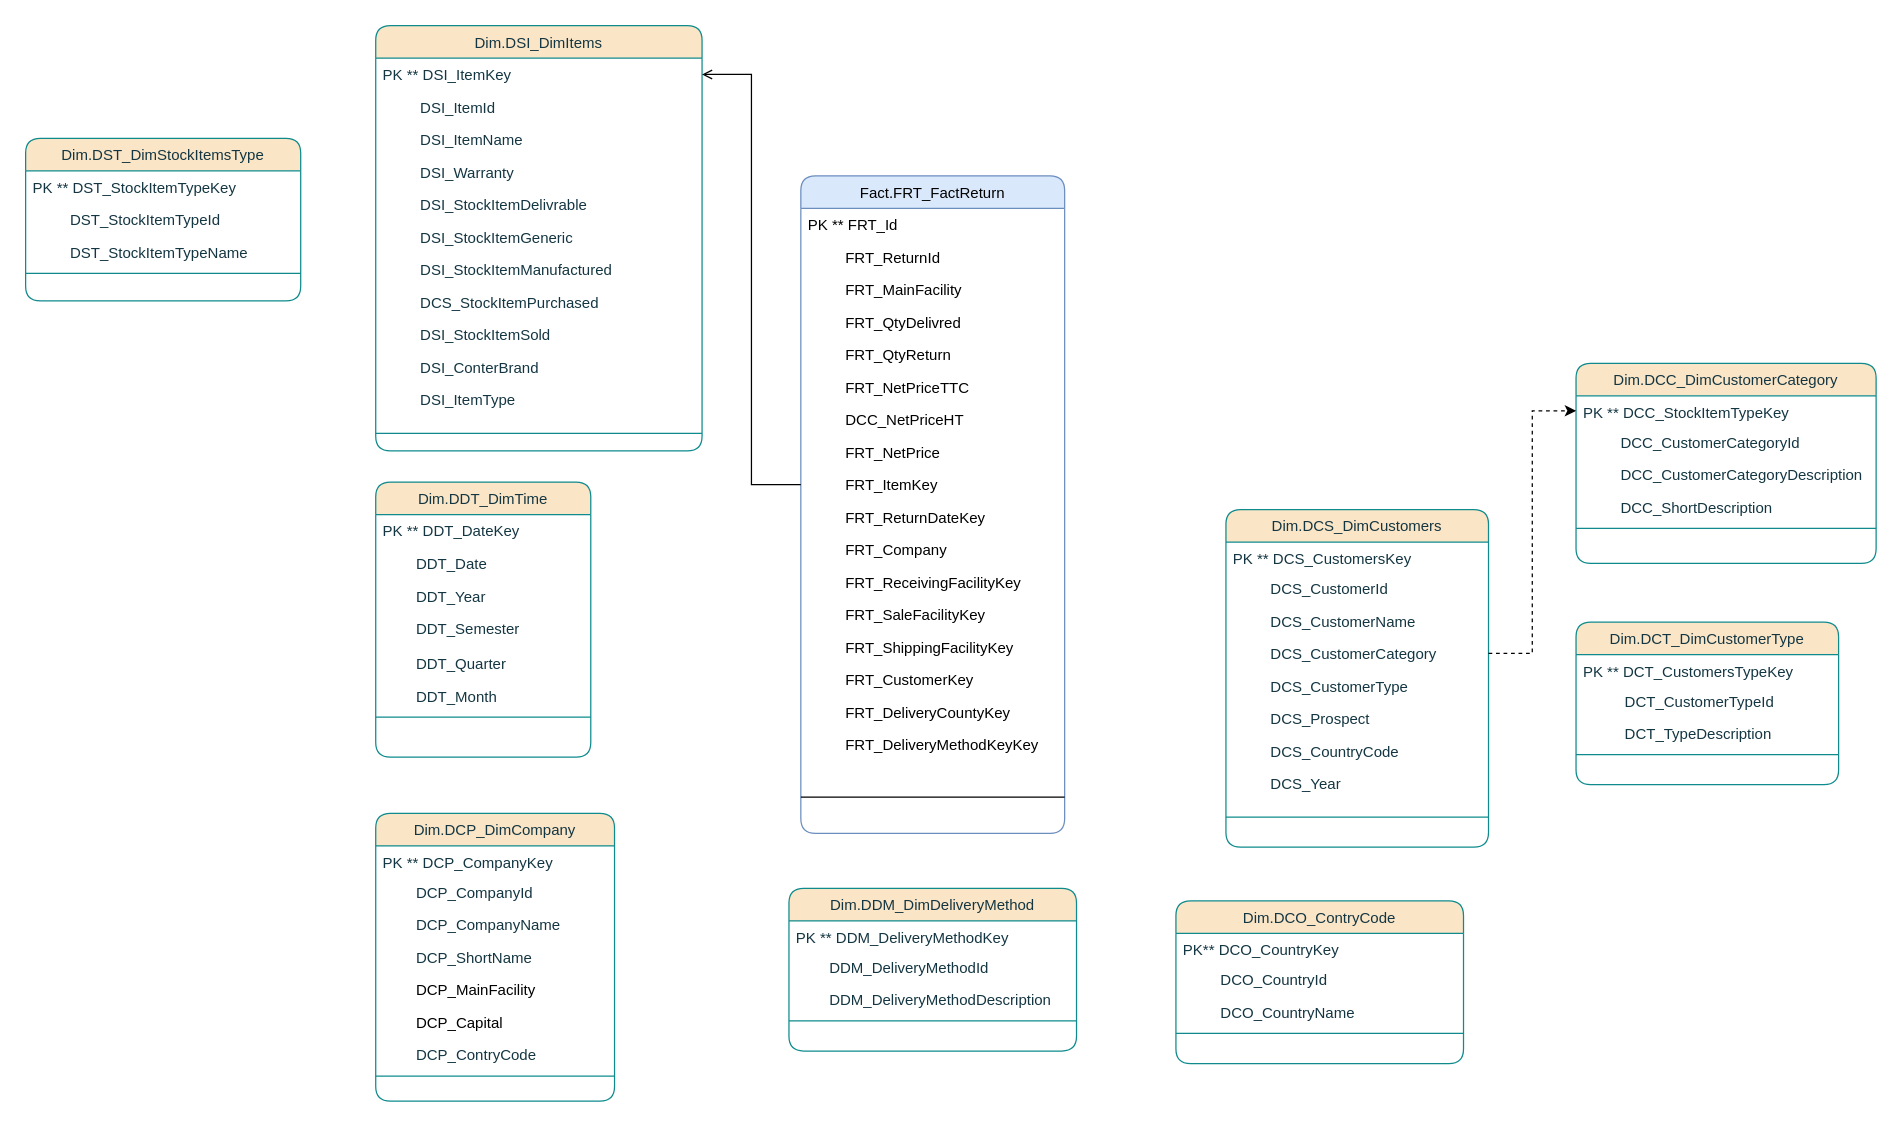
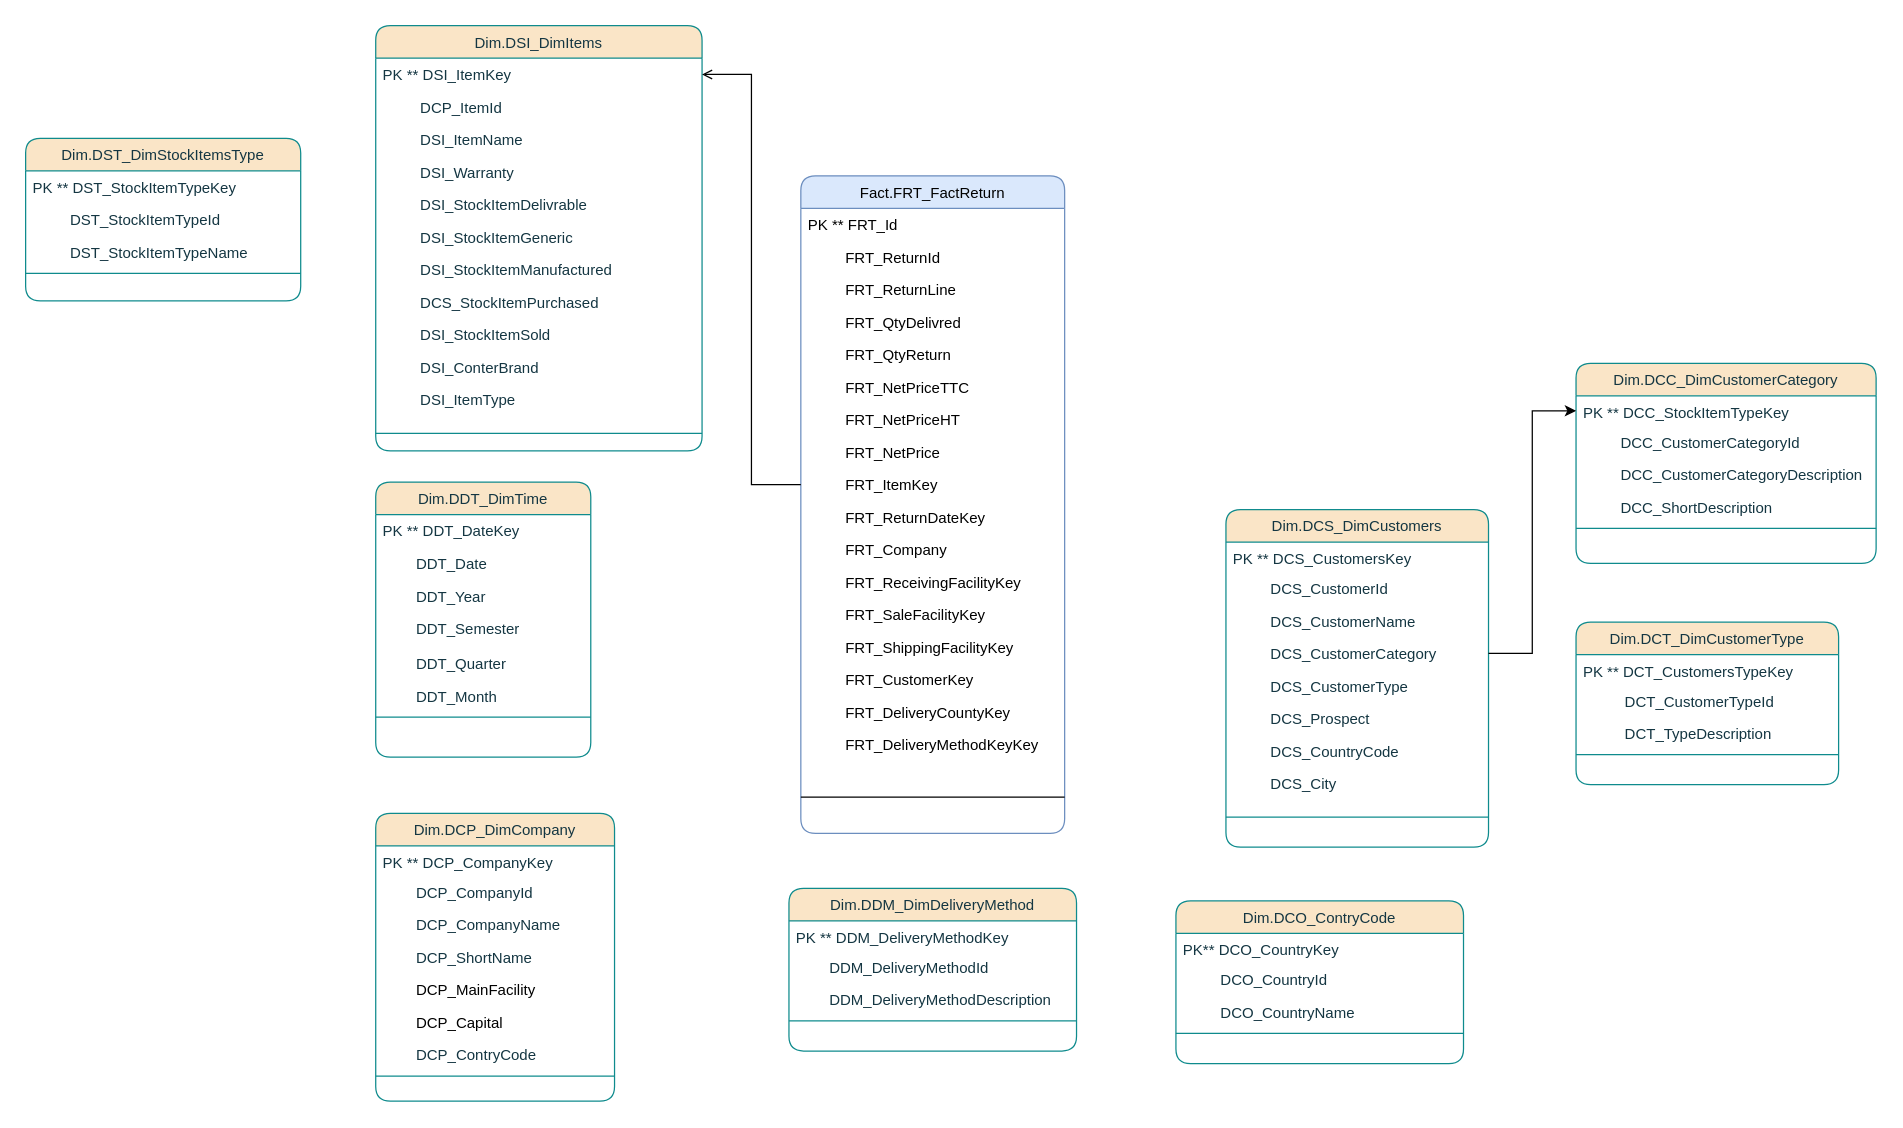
- <mxCell id="28" value="         DSI_ItemId&#10;" style="text;align=left;verticalAlign=top;spacingLeft=4;spacingRight=4;overflow=hidden;rotatable=0;points=[[0,0.5],[1,0.5]];portConstraint=eastwest;labelBackgroundColor=none;fontColor=#143642;rounded=1;" vertex="1" parent="26"><mxGeometry y="52" width="261" height="26" as="geometry" /></mxCell>
+ <mxCell id="28" value="         DCP_ItemId&#10;" style="text;align=left;verticalAlign=top;spacingLeft=4;spacingRight=4;overflow=hidden;rotatable=0;points=[[0,0.5],[1,0.5]];portConstraint=eastwest;labelBackgroundColor=none;fontColor=#143642;rounded=1;" vertex="1" parent="26"><mxGeometry y="52" width="261" height="26" as="geometry" /></mxCell>
- <mxCell id="5" value="         FRT_MainFacility" style="text;align=left;verticalAlign=top;spacingLeft=4;spacingRight=4;overflow=hidden;rotatable=0;points=[[0,0.5],[1,0.5]];portConstraint=eastwest;rounded=0;shadow=0;html=0;" vertex="1" parent="2"><mxGeometry y="78" width="211" height="26" as="geometry" /></mxCell>
+ <mxCell id="5" value="         FRT_ReturnLine" style="text;align=left;verticalAlign=top;spacingLeft=4;spacingRight=4;overflow=hidden;rotatable=0;points=[[0,0.5],[1,0.5]];portConstraint=eastwest;rounded=0;shadow=0;html=0;" vertex="1" parent="2"><mxGeometry y="78" width="211" height="26" as="geometry" /></mxCell>
- <mxCell id="9" value="         DCC_NetPriceHT" style="text;align=left;verticalAlign=top;spacingLeft=4;spacingRight=4;overflow=hidden;rotatable=0;points=[[0,0.5],[1,0.5]];portConstraint=eastwest;rounded=0;shadow=0;html=0;" vertex="1" parent="2"><mxGeometry y="182" width="211" height="26" as="geometry" /></mxCell>
+ <mxCell id="9" value="         FRT_NetPriceHT" style="text;align=left;verticalAlign=top;spacingLeft=4;spacingRight=4;overflow=hidden;rotatable=0;points=[[0,0.5],[1,0.5]];portConstraint=eastwest;rounded=0;shadow=0;html=0;" vertex="1" parent="2"><mxGeometry y="182" width="211" height="26" as="geometry" /></mxCell>
- <mxCell id="88" style="edgeStyle=orthogonalEdgeStyle;rounded=0;orthogonalLoop=1;jettySize=auto;html=1;dashed=1;" edge="1" parent="1" source="71" target="83"><mxGeometry relative="1" as="geometry" /></mxCell>
+ <mxCell id="88" style="edgeStyle=orthogonalEdgeStyle;rounded=0;orthogonalLoop=1;jettySize=auto;html=1;" edge="1" parent="1" source="71" target="83"><mxGeometry relative="1" as="geometry" /></mxCell>
- <mxCell id="75" value="         DCS_Year" style="text;align=left;verticalAlign=top;spacingLeft=4;spacingRight=4;overflow=hidden;rotatable=0;points=[[0,0.5],[1,0.5]];portConstraint=eastwest;labelBackgroundColor=none;fontColor=#143642;rounded=1;" vertex="1" parent="67"><mxGeometry y="206" width="210" height="26" as="geometry" /></mxCell>
+ <mxCell id="75" value="         DCS_City" style="text;align=left;verticalAlign=top;spacingLeft=4;spacingRight=4;overflow=hidden;rotatable=0;points=[[0,0.5],[1,0.5]];portConstraint=eastwest;labelBackgroundColor=none;fontColor=#143642;rounded=1;" vertex="1" parent="67"><mxGeometry y="206" width="210" height="26" as="geometry" /></mxCell>
